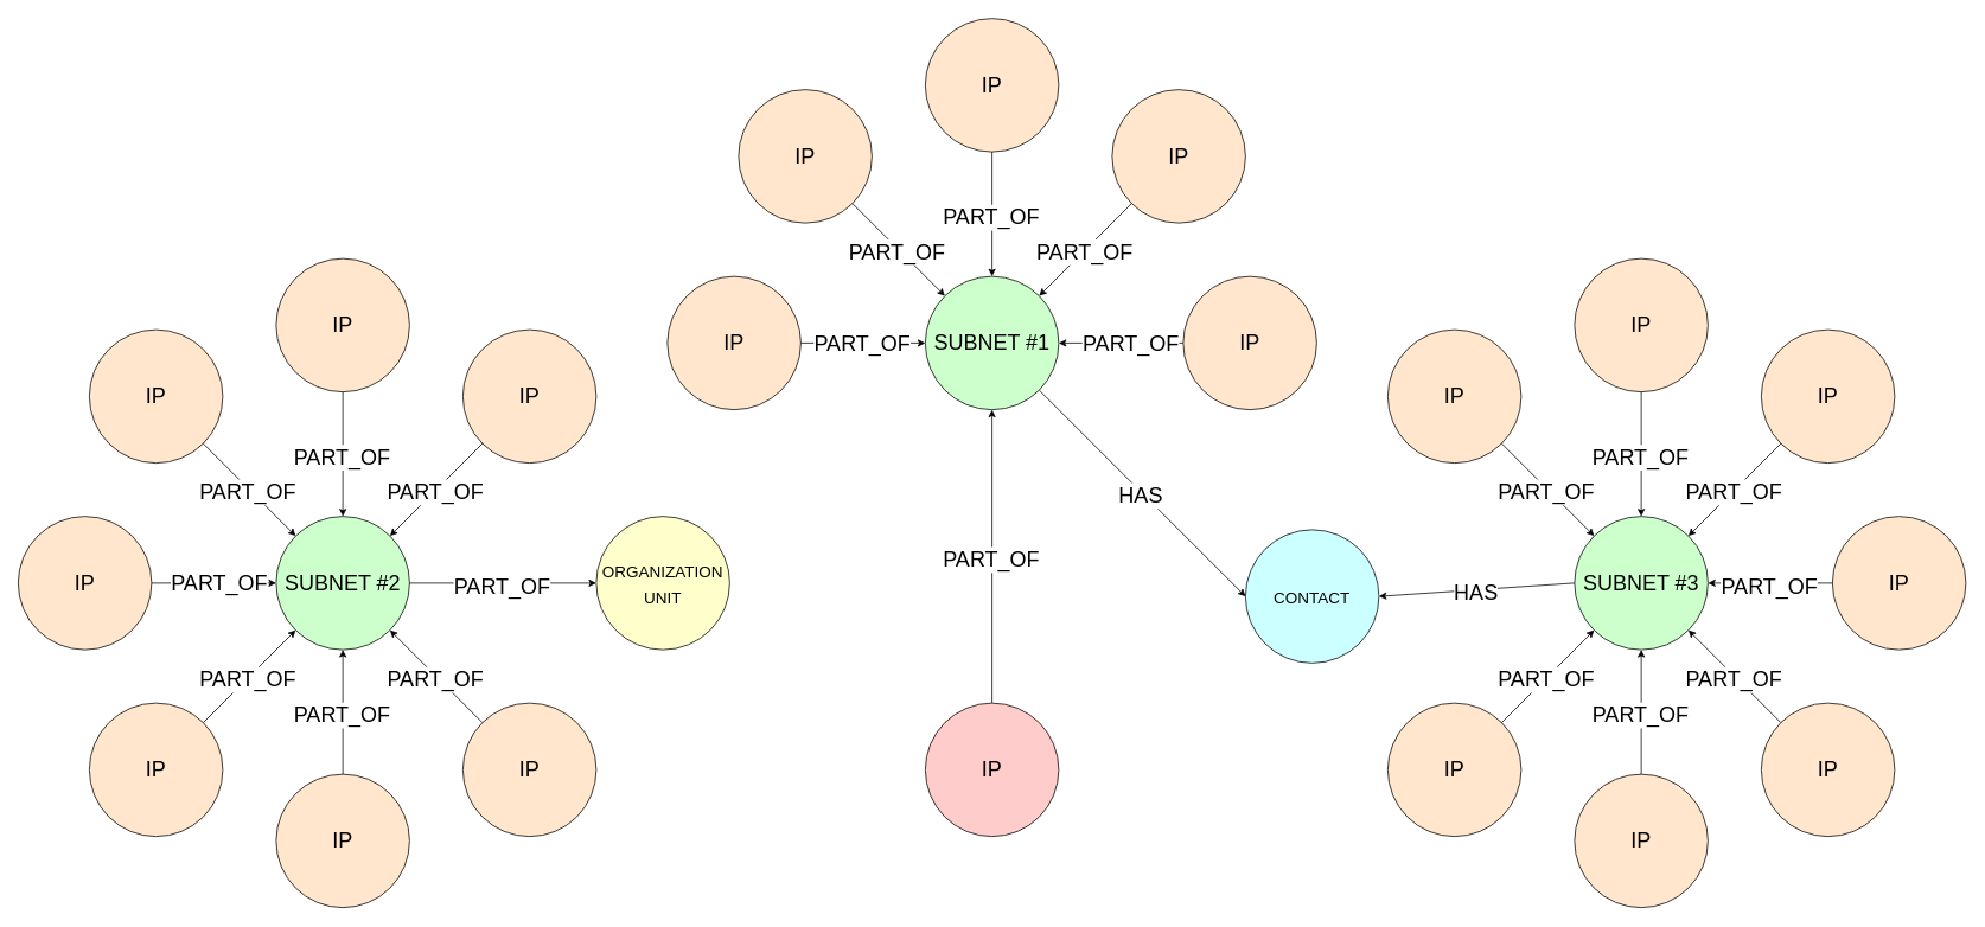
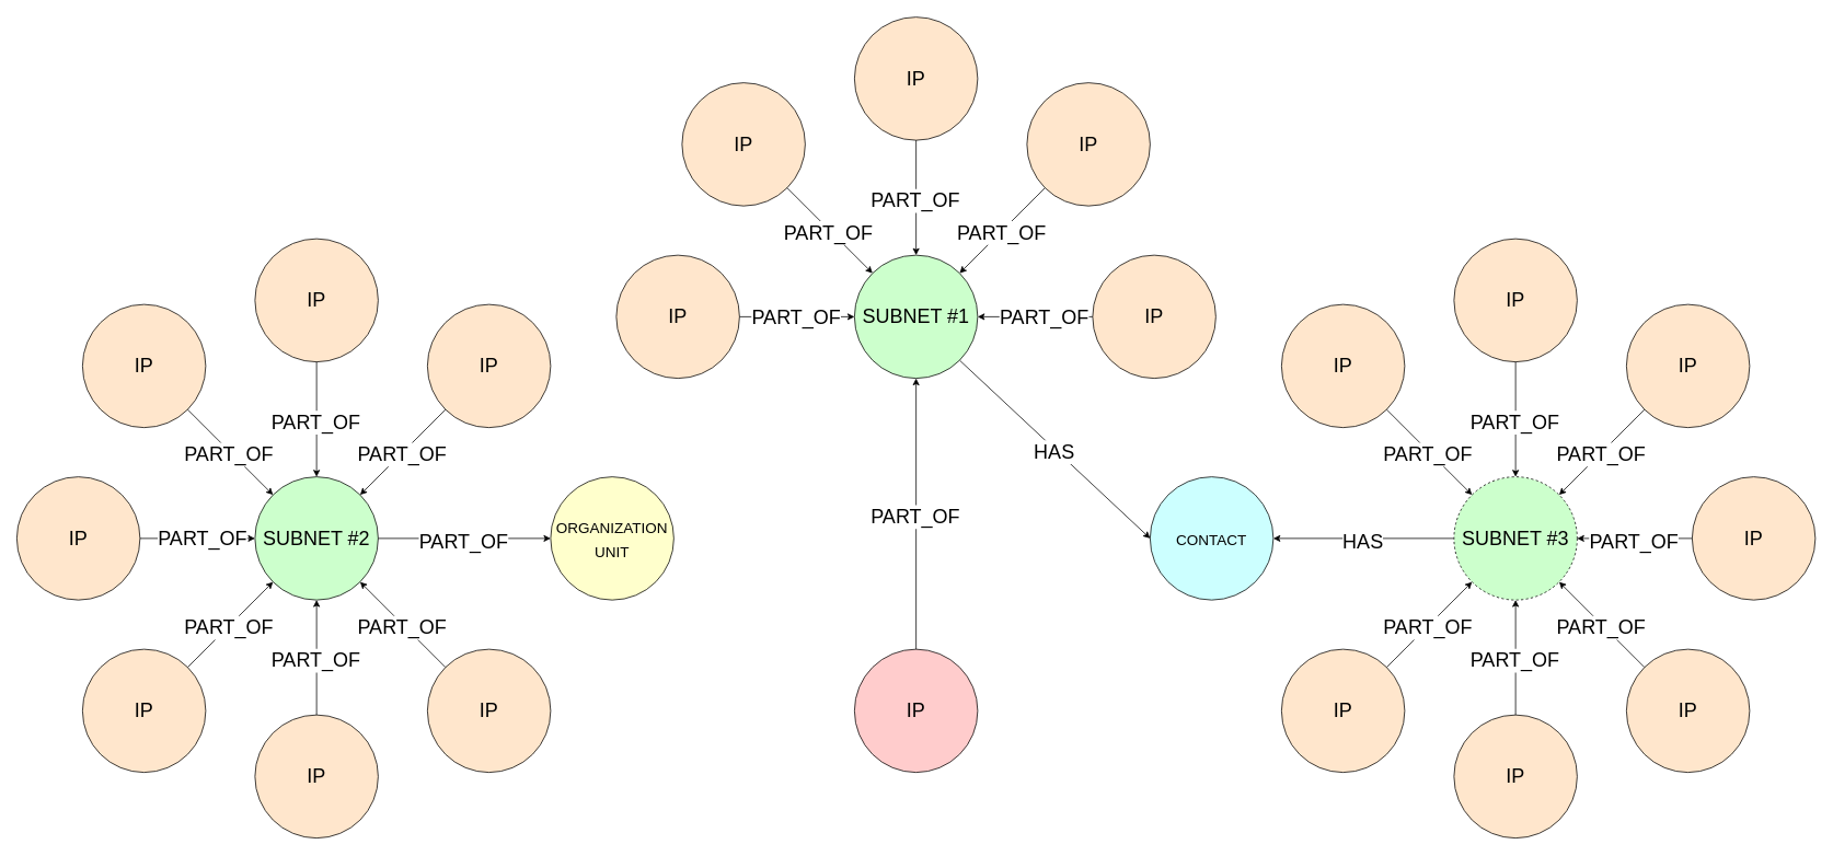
- <mxCell id="31" value="SUBNET #3" style="ellipse;whiteSpace=wrap;html=1;shadow=0;fontFamily=Helvetica;fontSize=24;align=center;strokeWidth=1;fillColor=#CCFFCC;" parent="1" vertex="1"><mxGeometry x="1770" width="150" height="150" as="geometry" y="580" /></mxCell>
+ <mxCell id="31" value="SUBNET #3" style="ellipse;whiteSpace=wrap;html=1;shadow=0;fontFamily=Helvetica;fontSize=24;align=center;strokeWidth=1;fillColor=#CCFFCC;dashed=1;" parent="1" vertex="1"><mxGeometry x="1770" width="150" height="150" as="geometry" y="580" /></mxCell>
- <mxCell id="30" value="&lt;font style=&quot;font-size: 18px;&quot;&gt;CONTACT&lt;/font&gt;" style="ellipse;whiteSpace=wrap;html=1;shadow=0;fontFamily=Helvetica;fontSize=24;align=center;strokeWidth=1;fillColor=#CCFFFF;" parent="1" vertex="1"><mxGeometry x="1400" y="595" width="150" height="150" as="geometry" /></mxCell>
+ <mxCell id="30" value="&lt;font style=&quot;font-size: 18px;&quot;&gt;CONTACT&lt;/font&gt;" style="ellipse;whiteSpace=wrap;html=1;shadow=0;fontFamily=Helvetica;fontSize=24;align=center;strokeWidth=1;fillColor=#CCFFFF;" parent="1" vertex="1"><mxGeometry x="1400" width="150" height="150" as="geometry" y="580" /></mxCell>
